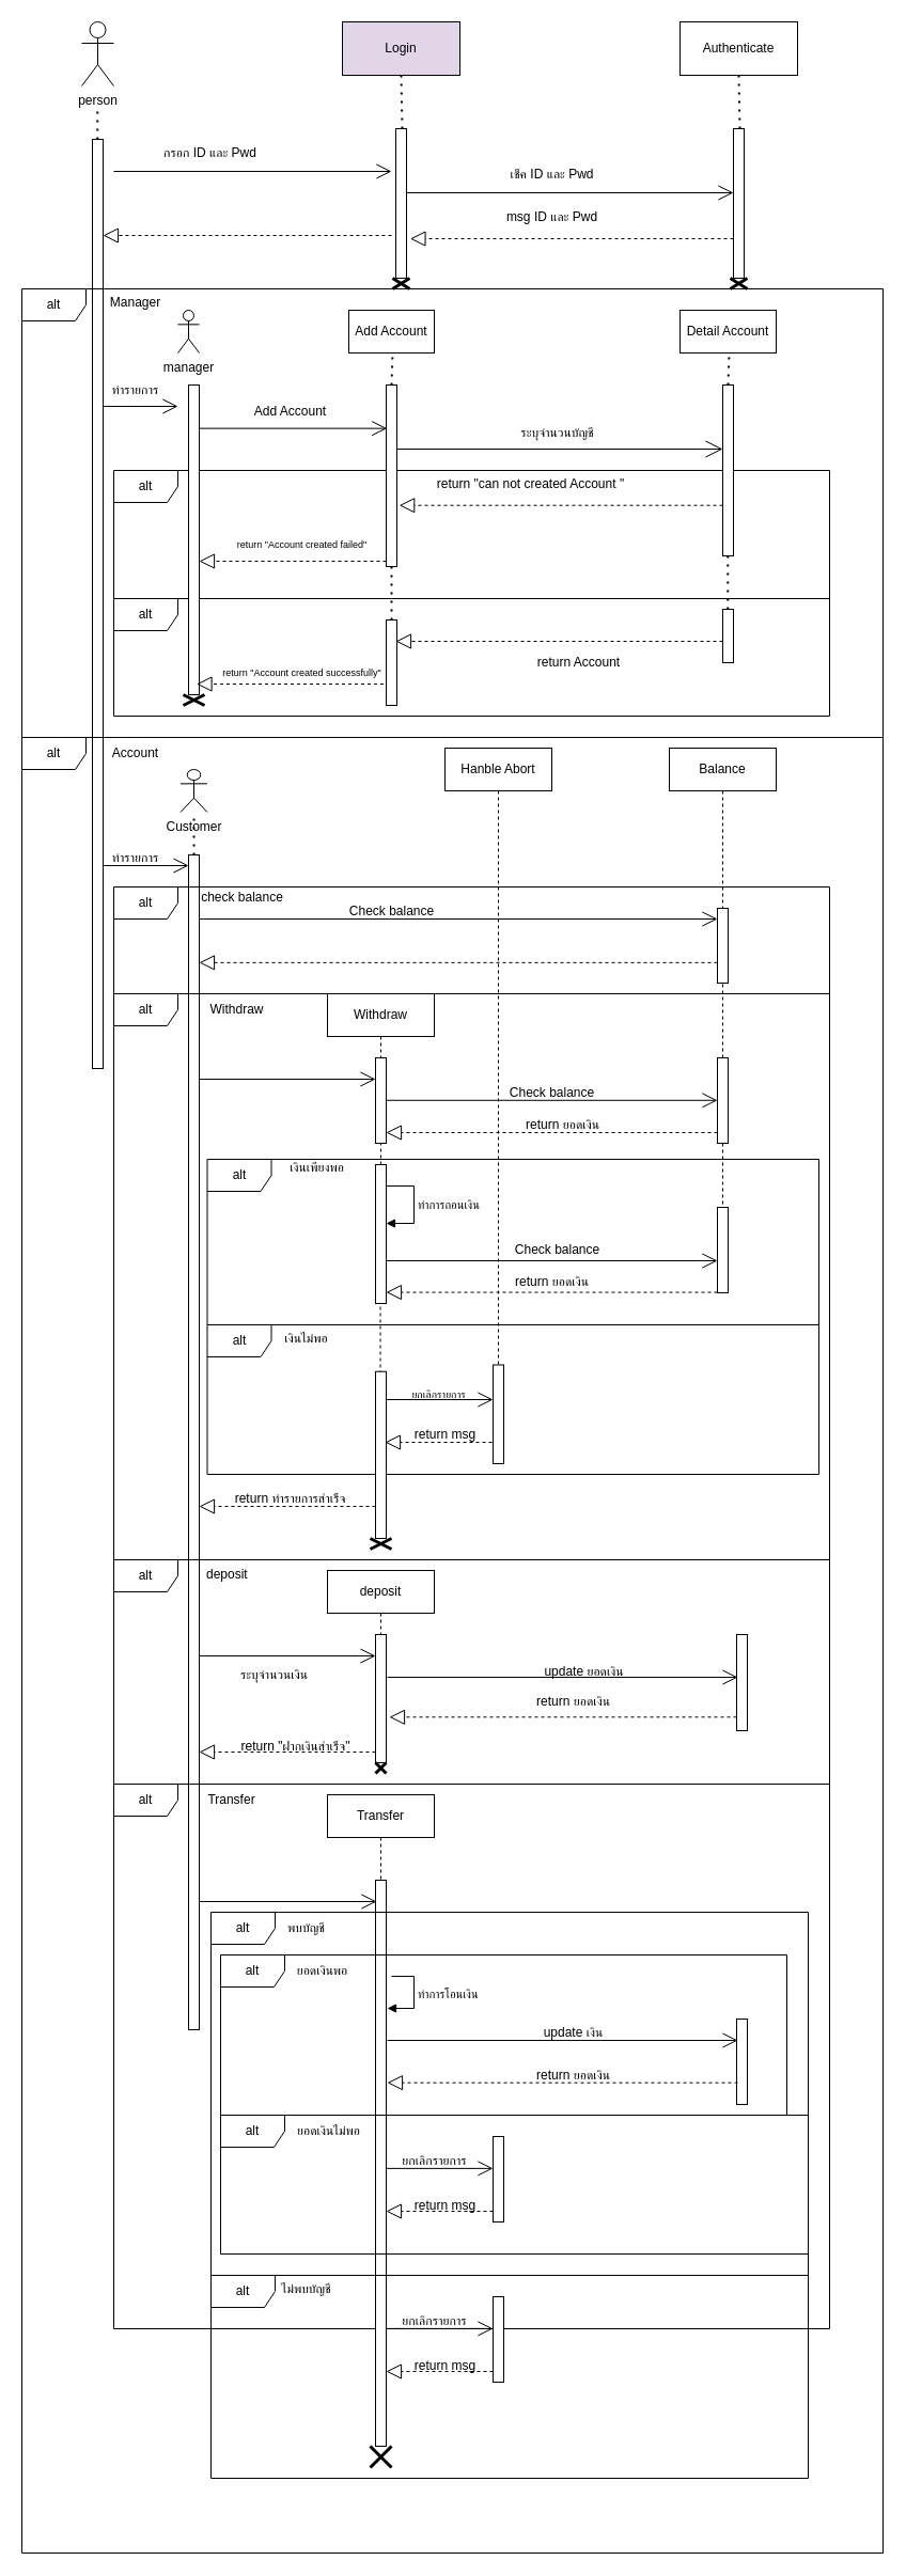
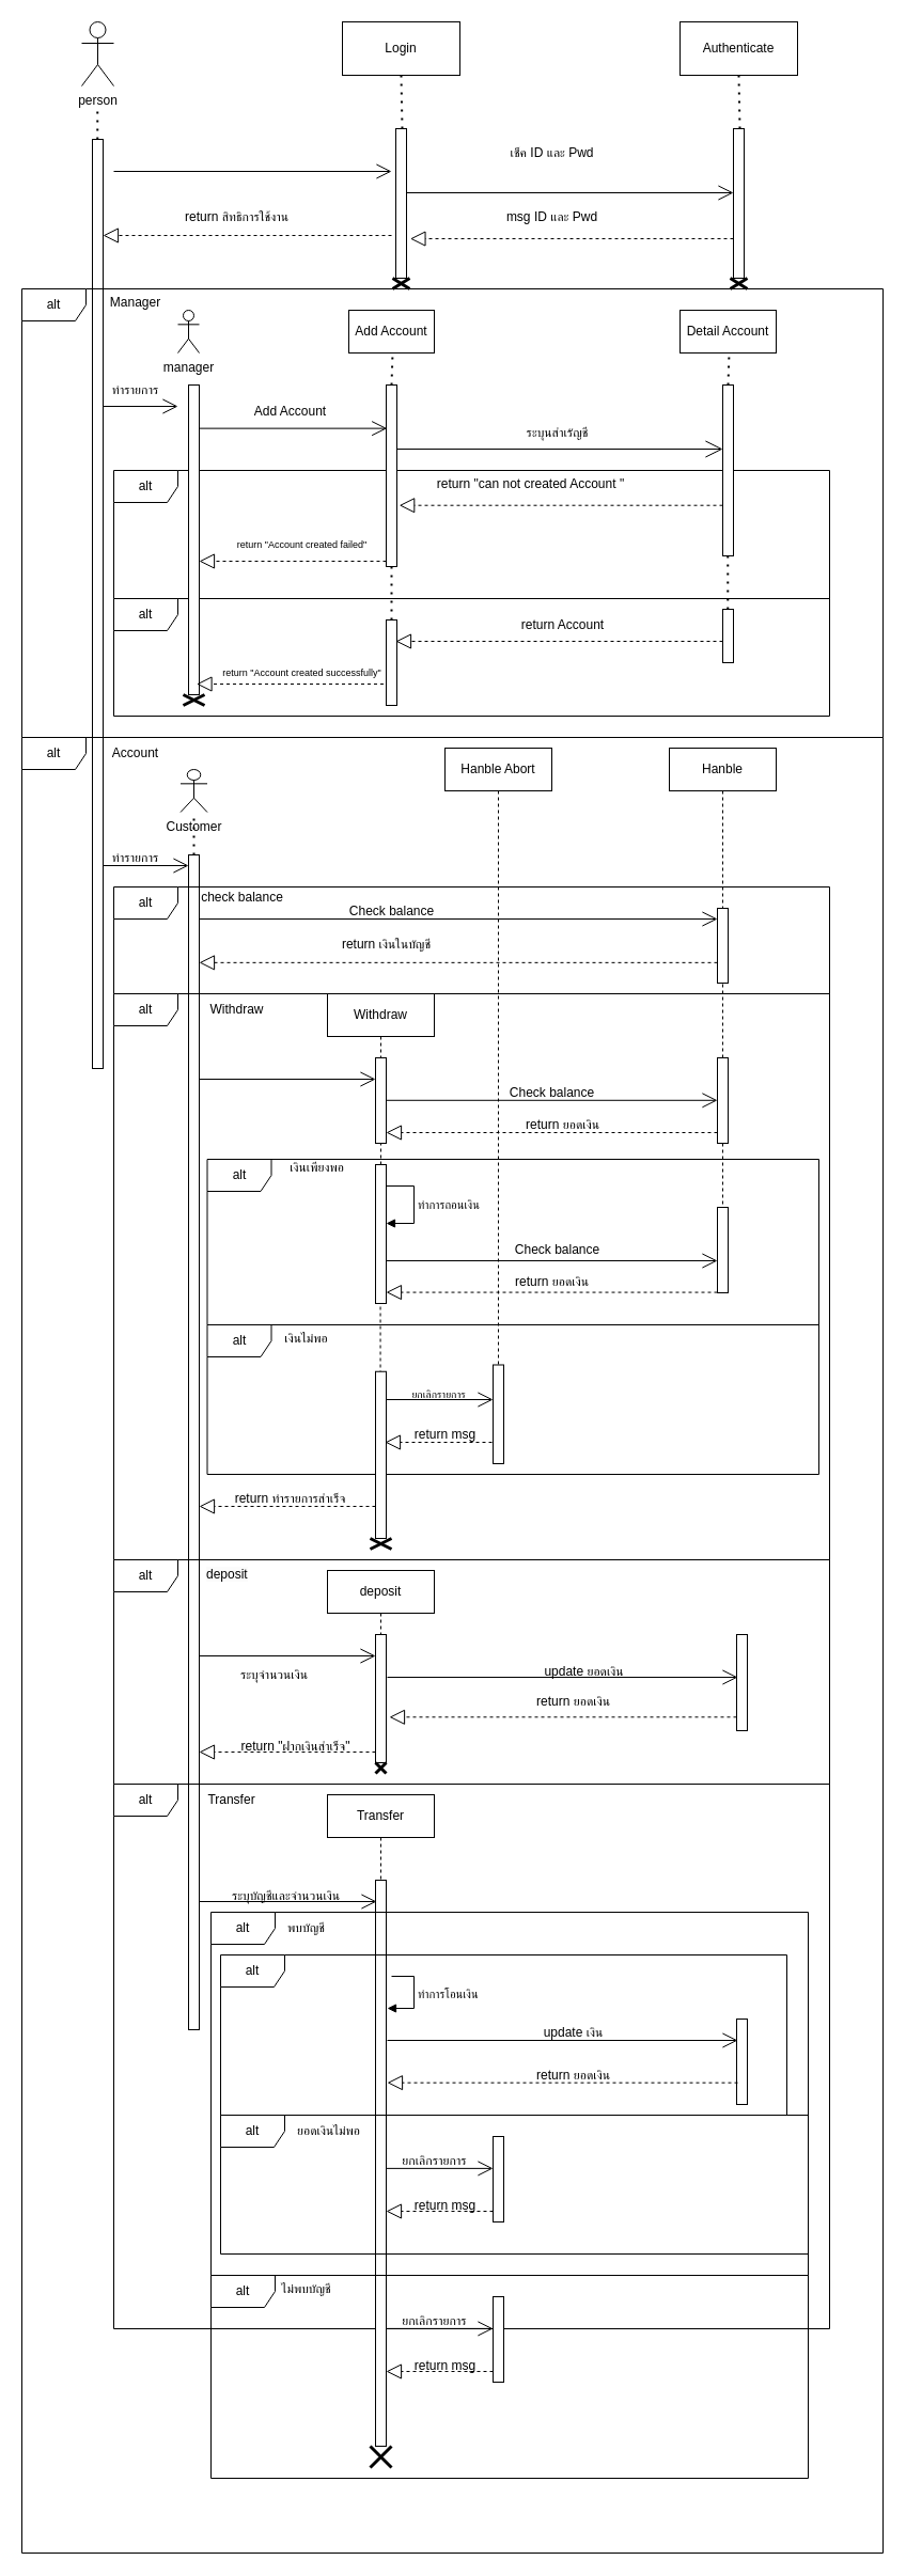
- <mxCell id="3" value="Login" style="html=1;whiteSpace=wrap;fillColor=#e1d5e7;" parent="1" vertex="1"><mxGeometry x="320" y="20" width="110" height="50" as="geometry" /></mxCell>
+ <mxCell id="3" value="Login" style="html=1;whiteSpace=wrap;" parent="1" vertex="1"><mxGeometry x="320" y="20" width="110" height="50" as="geometry" /></mxCell>
- <mxCell id="16" value="กรอก ID และ Pwd" style="text;html=1;align=center;verticalAlign=middle;resizable=0;points=[];autosize=1;strokeColor=none;fillColor=none;" parent="1" vertex="1"><mxGeometry x="136" y="128" width="120" height="30" as="geometry" /></mxCell>
- <mxCell id="17" value="เช็ค ID และ Pwd" style="text;html=1;align=center;verticalAlign=middle;resizable=0;points=[];autosize=1;strokeColor=none;fillColor=none;" parent="1" vertex="1"><mxGeometry x="461" y="148" width="110" height="30" as="geometry" /></mxCell>
+ <mxCell id="17" value="เช็ค ID และ Pwd" style="text;html=1;align=center;verticalAlign=middle;resizable=0;points=[];autosize=1;strokeColor=none;fillColor=none;" parent="1" vertex="1"><mxGeometry x="461" y="128" width="110" height="30" as="geometry" /></mxCell>
+ <mxCell id="19" value="return สิทธิการใช้งาน" style="text;html=1;align=center;verticalAlign=middle;resizable=0;points=[];autosize=1;strokeColor=none;fillColor=none;" parent="1" vertex="1"><mxGeometry x="156" y="188" width="130" height="30" as="geometry" /></mxCell>
- <mxCell id="39" value="ระบุจำนวนบัญชี" style="text;html=1;align=center;verticalAlign=middle;resizable=0;points=[];autosize=1;strokeColor=none;fillColor=none;" parent="1" vertex="1"><mxGeometry x="471" y="390" width="100" height="30" as="geometry" /></mxCell>
+ <mxCell id="39" value="ระบุนสำเรัญชี" style="text;html=1;align=center;verticalAlign=middle;resizable=0;points=[];autosize=1;strokeColor=none;fillColor=none;" parent="1" vertex="1"><mxGeometry x="471" y="390" width="100" height="30" as="geometry" /></mxCell>
- <mxCell id="51" value="return Account" style="text;html=1;align=center;verticalAlign=middle;resizable=0;points=[];autosize=1;strokeColor=none;fillColor=none;" vertex="1" parent="1"><mxGeometry x="491" y="605" width="100" height="30" as="geometry" /></mxCell>
+ <mxCell id="51" value="return Account" style="text;html=1;align=center;verticalAlign=middle;resizable=0;points=[];autosize=1;strokeColor=none;fillColor=none;" vertex="1" parent="1"><mxGeometry x="476" y="570" width="100" height="30" as="geometry" /></mxCell>
- <mxCell id="59" value="Balance" style="shape=umlLifeline;perimeter=lifelinePerimeter;whiteSpace=wrap;html=1;container=1;dropTarget=0;collapsible=0;recursiveResize=0;outlineConnect=0;portConstraint=eastwest;newEdgeStyle={&quot;curved&quot;:0,&quot;rounded&quot;:0};" vertex="1" parent="1"><mxGeometry x="626" y="700" width="100" height="150" as="geometry" /></mxCell>
+ <mxCell id="59" value="Hanble" style="shape=umlLifeline;perimeter=lifelinePerimeter;whiteSpace=wrap;html=1;container=1;dropTarget=0;collapsible=0;recursiveResize=0;outlineConnect=0;portConstraint=eastwest;newEdgeStyle={&quot;curved&quot;:0,&quot;rounded&quot;:0};" vertex="1" parent="1"><mxGeometry x="626" y="700" width="100" height="150" as="geometry" /></mxCell>
+ <mxCell id="68" value="return เงินในบัญชี" style="text;html=1;align=center;verticalAlign=middle;resizable=0;points=[];autosize=1;strokeColor=none;fillColor=none;" vertex="1" parent="1"><mxGeometry x="306" y="868.85" width="110" height="30" as="geometry" /></mxCell>
+ <mxCell id="122" value="ระบุบัญชีและจำนวนเงิน" style="text;html=1;align=center;verticalAlign=middle;resizable=0;points=[];autosize=1;strokeColor=none;fillColor=none;" vertex="1" parent="1"><mxGeometry x="197" y="1760" width="140" height="30" as="geometry" /></mxCell>
- <mxCell id="127" value="ยอดเงินพอ" style="text;html=1;align=center;verticalAlign=middle;resizable=0;points=[];autosize=1;strokeColor=none;fillColor=none;" vertex="1" parent="1"><mxGeometry x="261" y="1830" width="80" height="30" as="geometry" /></mxCell>
